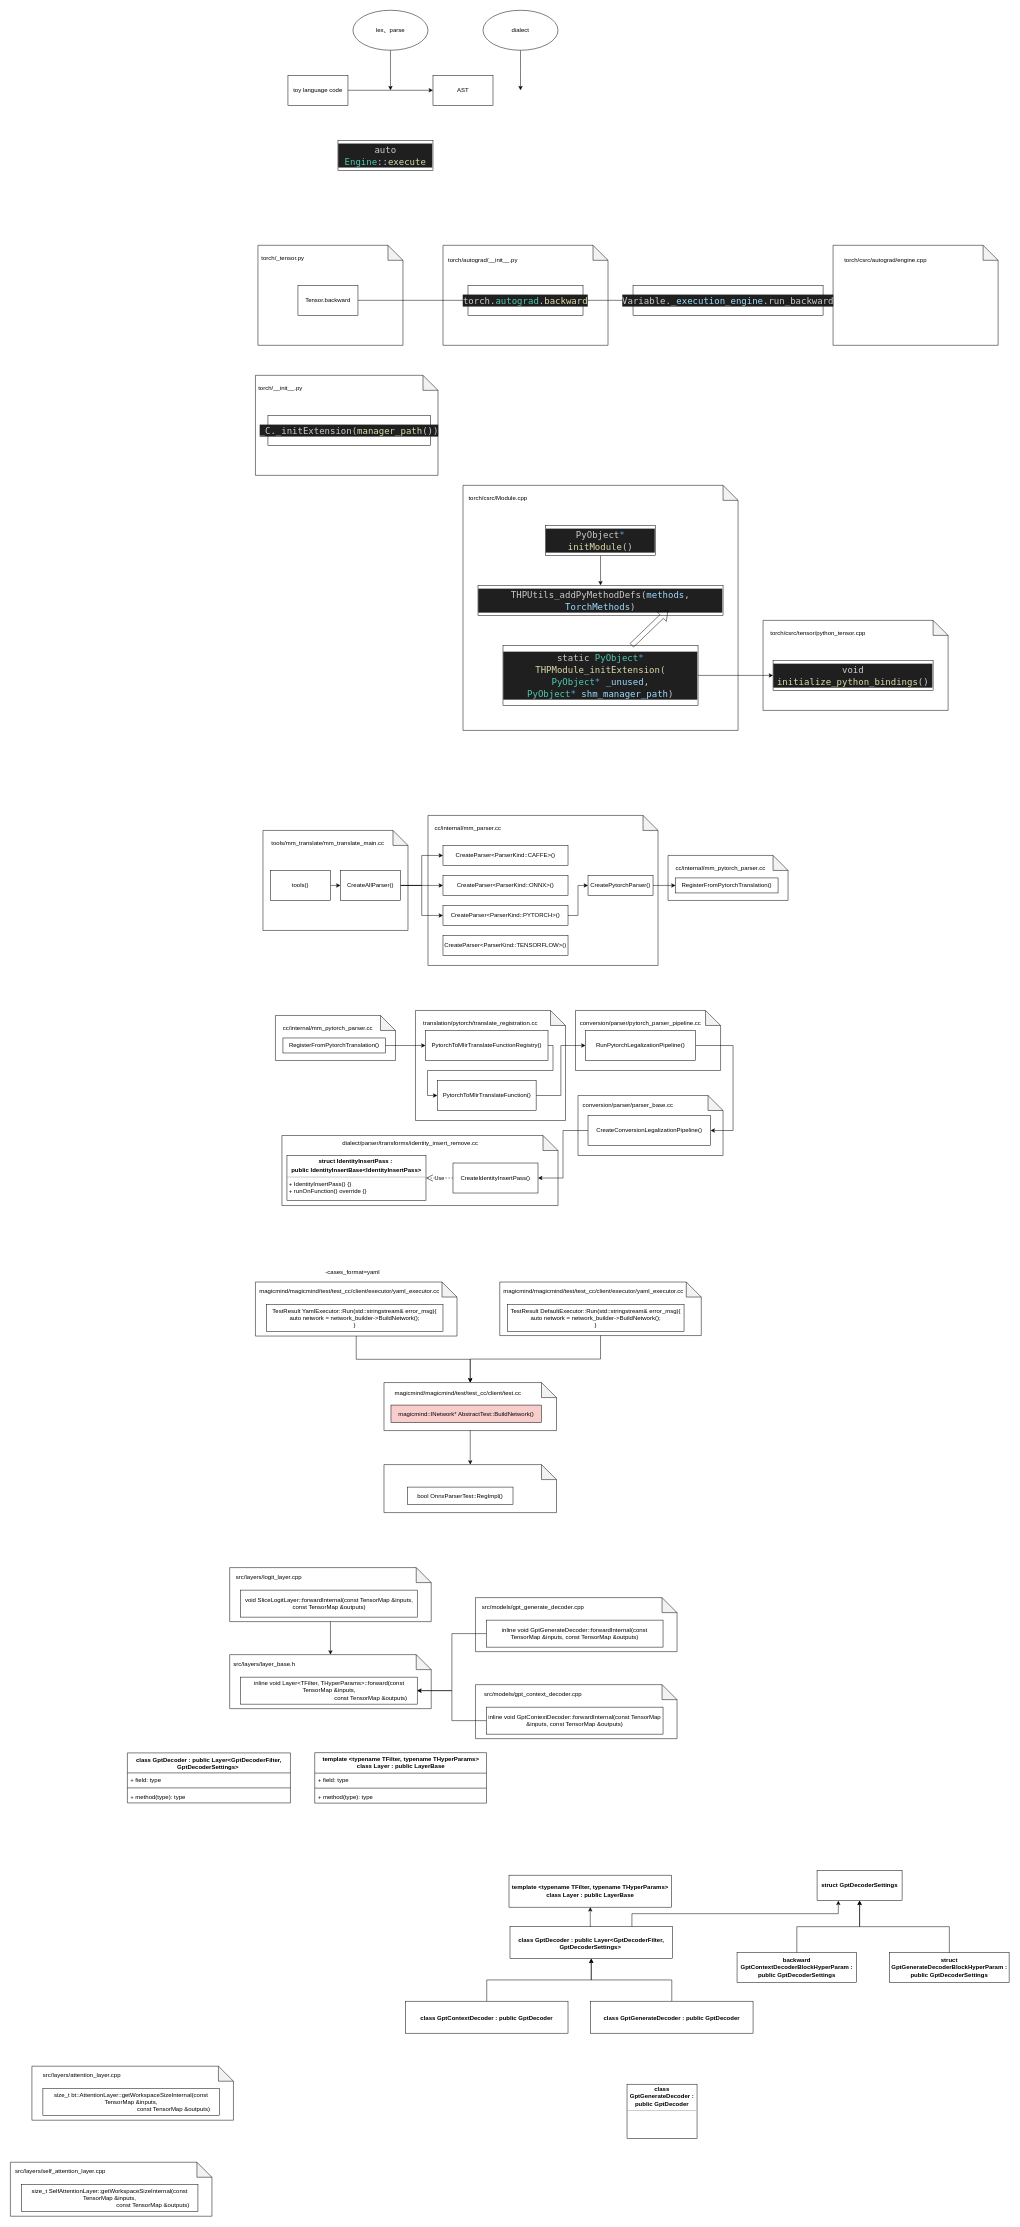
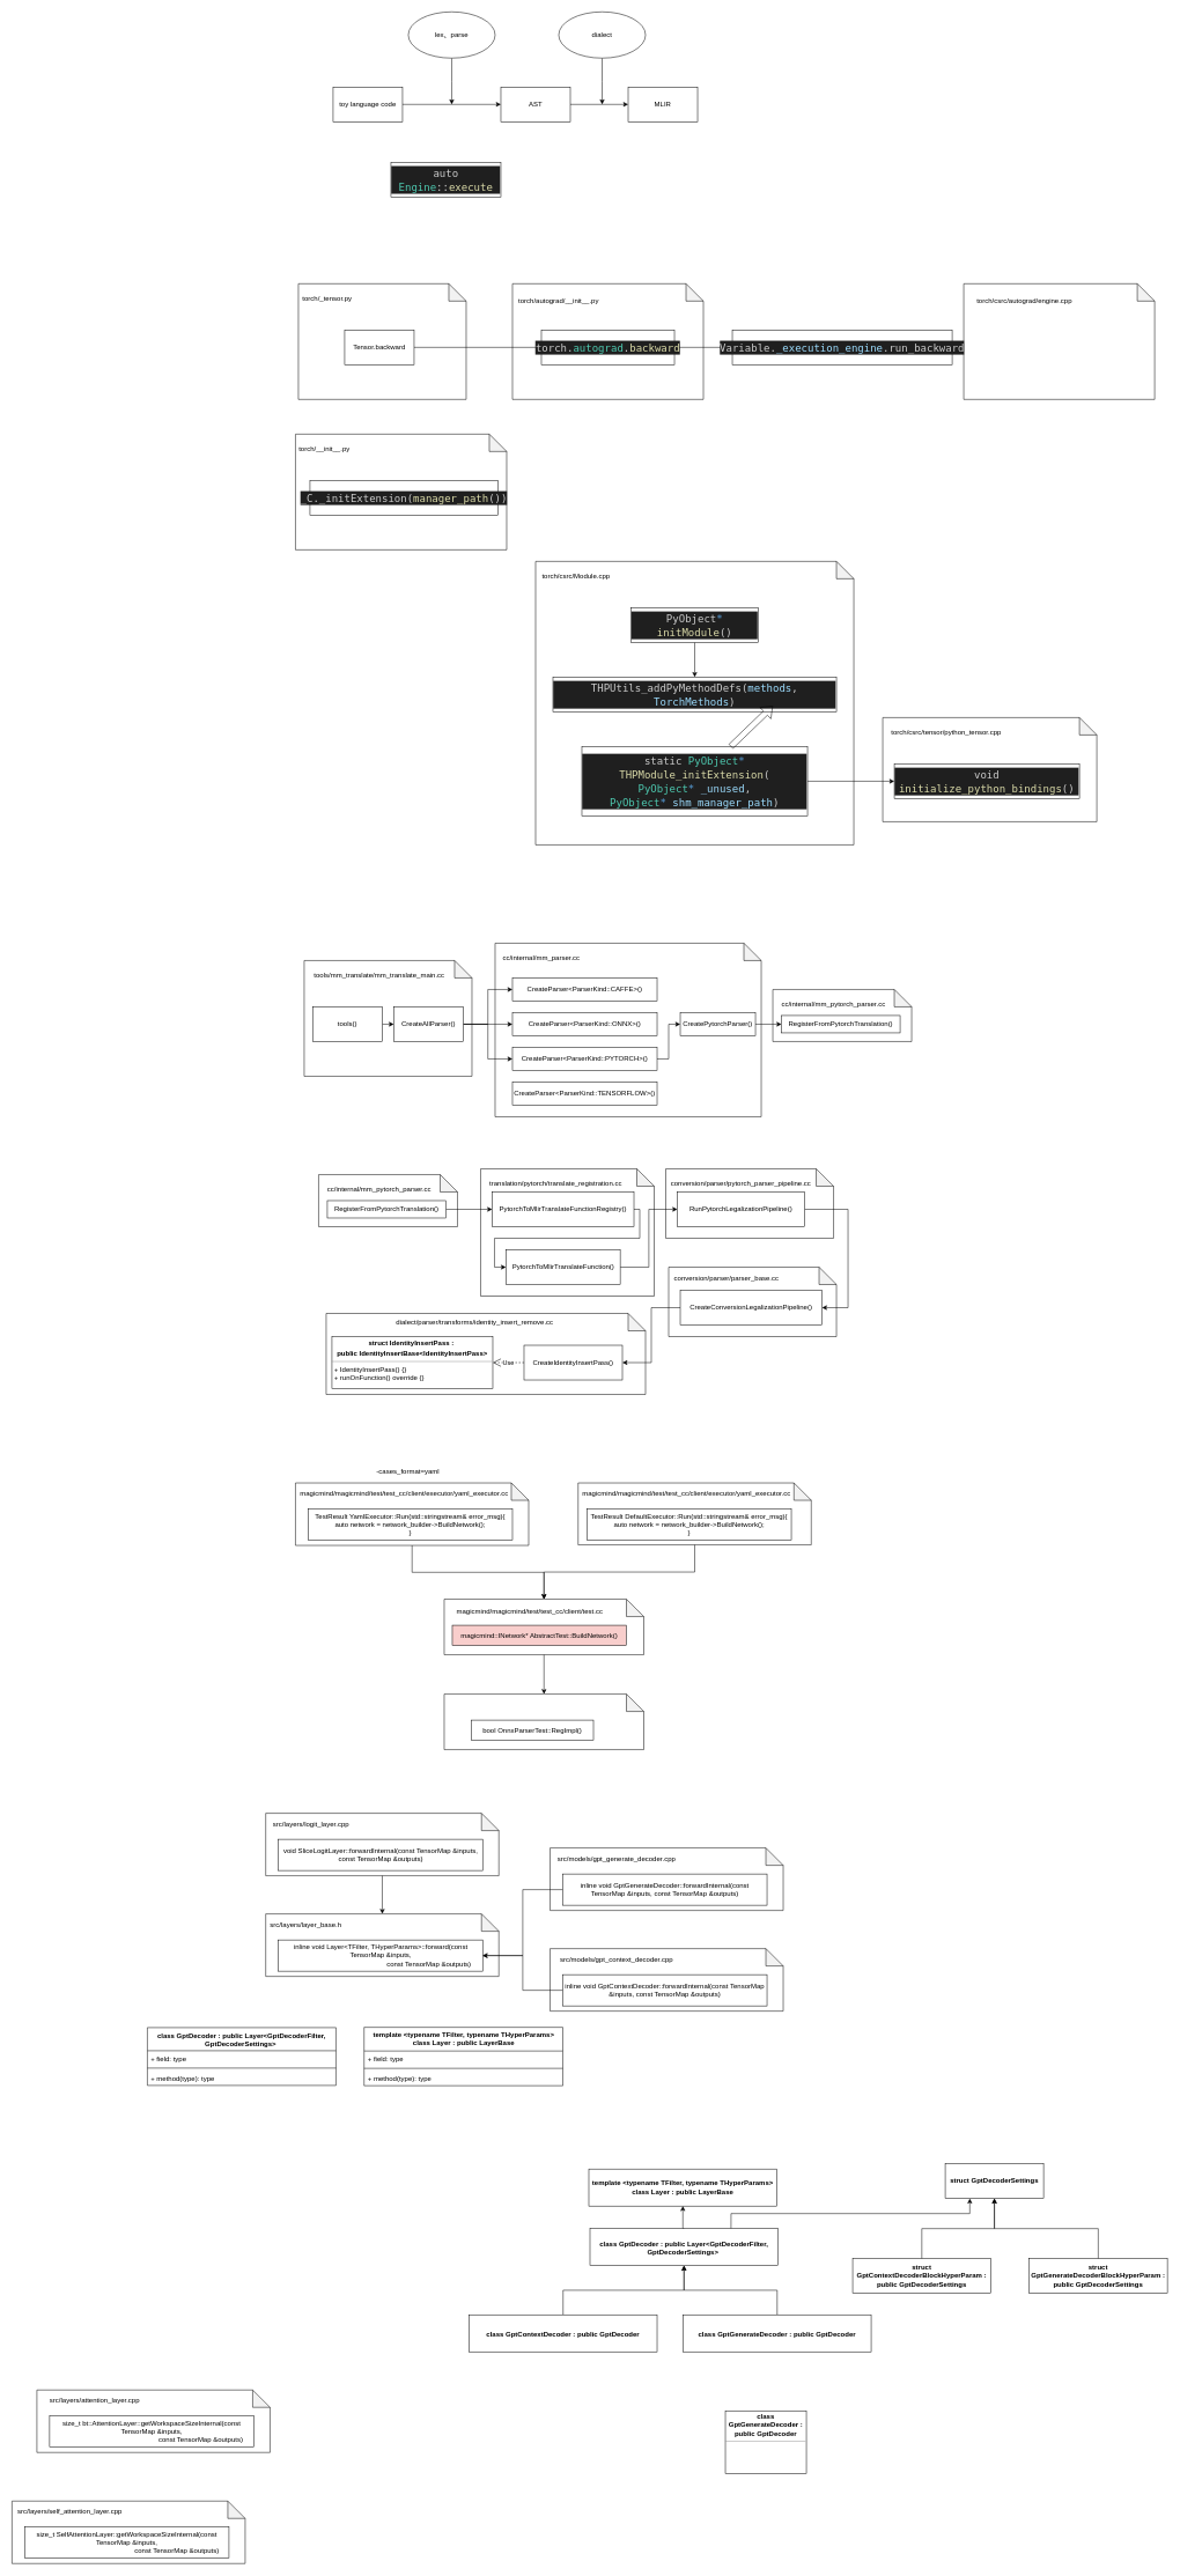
+ <mxCell id="15" value="" style="edgeStyle=orthogonalEdgeStyle;rounded=0;orthogonalLoop=1;jettySize=auto;html=1;" parent="1" source="16" target="19" edge="1"><mxGeometry relative="1" as="geometry" /></mxCell>
+ <mxCell id="19" value="MLIR" style="whiteSpace=wrap;html=1;rounded=0;" parent="1" vertex="1"><mxGeometry x="1085" y="150" width="120" height="60" as="geometry" /></mxCell>
- <mxCell id="130" value="&lt;b&gt;backward GptContextDecoderBlockHyperParam : public GptDecoderSettings&lt;/b&gt;" style="rounded=0;whiteSpace=wrap;html=1;" vertex="1" parent="1"><mxGeometry x="1473" y="3904" width="239" height="60" as="geometry" /></mxCell>
+ <mxCell id="130" value="&lt;b&gt;struct GptContextDecoderBlockHyperParam : public GptDecoderSettings&lt;/b&gt;" style="rounded=0;whiteSpace=wrap;html=1;" vertex="1" parent="1"><mxGeometry x="1473" y="3904" width="239" height="60" as="geometry" /></mxCell>
